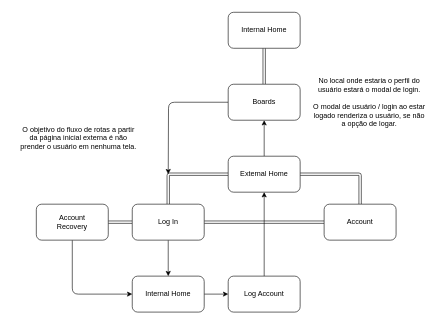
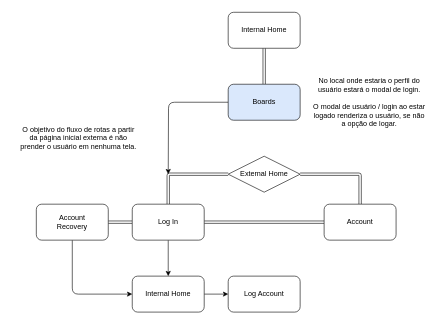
- <mxCell id="15" value="Boards" style="rounded=1;whiteSpace=wrap;html=1;" vertex="1" parent="1"><mxGeometry x="380" y="140" width="120" height="60" as="geometry" /></mxCell>
+ <mxCell id="15" value="Boards" style="rounded=1;whiteSpace=wrap;html=1;fillColor=#dae8fc;" vertex="1" parent="1"><mxGeometry x="380" y="140" width="120" height="60" as="geometry" /></mxCell>
- <mxCell id="4" style="edgeStyle=orthogonalEdgeStyle;rounded=1;html=1;entryX=0.5;entryY=1;entryDx=0;entryDy=0;strokeColor=default;" edge="1" parent="1" source="5" target="15"><mxGeometry relative="1" as="geometry" /></mxCell>
- <mxCell id="5" value="External Home" style="rounded=1;whiteSpace=wrap;html=1;" vertex="1" parent="1"><mxGeometry x="380" y="260" width="120" height="60" as="geometry" /></mxCell>
+ <mxCell id="5" value="External Home" style="rhombus;whiteSpace=wrap;html=1;" vertex="1" parent="1"><mxGeometry x="380" y="260" width="120" height="60" as="geometry" /></mxCell>
- <mxCell id="19" style="edgeStyle=orthogonalEdgeStyle;rounded=1;html=1;entryX=0.5;entryY=1;entryDx=0;entryDy=0;strokeColor=default;" edge="1" parent="1" source="20" target="5"><mxGeometry relative="1" as="geometry" /></mxCell>
